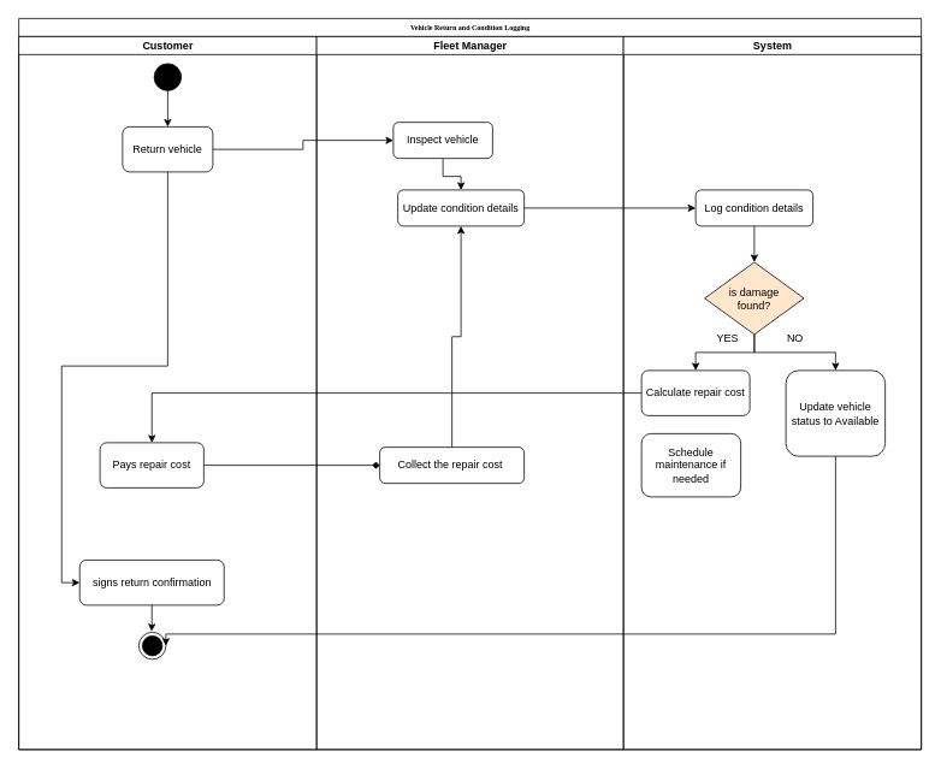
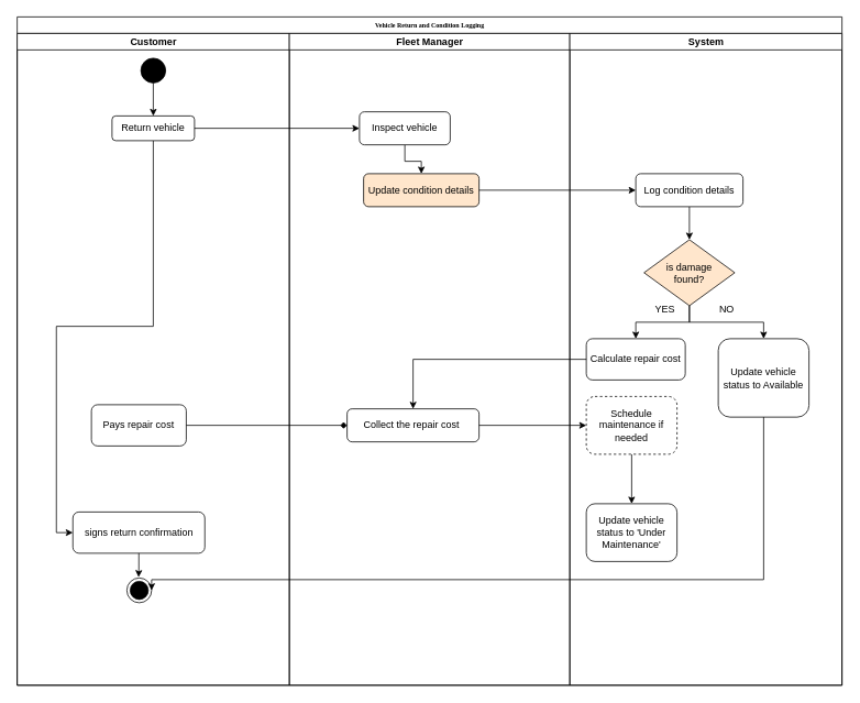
- <mxCell id="7" value="Return vehicle" style="rounded=1;whiteSpace=wrap;html=1;" vertex="1" parent="3"><mxGeometry x="115" y="100" width="100" height="50" as="geometry" /></mxCell>
+ <mxCell id="7" value="Return vehicle" style="rounded=1;whiteSpace=wrap;html=1;" vertex="1" parent="3"><mxGeometry x="115" y="100" width="100" height="30" as="geometry" /></mxCell>
- <mxCell id="12" value="Update condition details" style="rounded=1;whiteSpace=wrap;html=1;" vertex="1" parent="11"><mxGeometry x="90" y="170" width="140" height="40" as="geometry" /></mxCell>
+ <mxCell id="12" value="Update condition details" style="rounded=1;whiteSpace=wrap;html=1;fillColor=#ffe6cc;" vertex="1" parent="11"><mxGeometry x="90" y="170" width="140" height="40" as="geometry" /></mxCell>
- <mxCell id="33" style="edgeStyle=orthogonalEdgeStyle;rounded=0;orthogonalLoop=1;jettySize=auto;html=1;" edge="1" parent="2" source="15" target="12"><mxGeometry relative="1" as="geometry" /></mxCell>
+ <mxCell id="33" style="edgeStyle=orthogonalEdgeStyle;rounded=0;orthogonalLoop=1;jettySize=auto;html=1;entryX=0;entryY=0.5;entryDx=0;entryDy=0;" edge="1" parent="2" source="15" target="18"><mxGeometry relative="1" as="geometry" /></mxCell>
- <mxCell id="31" style="edgeStyle=orthogonalEdgeStyle;rounded=0;orthogonalLoop=1;jettySize=auto;html=1;" edge="1" parent="2" source="26" target="8"><mxGeometry relative="1" as="geometry"><mxPoint x="140" y="415" as="targetPoint" /></mxGeometry></mxCell>
+ <mxCell id="31" style="edgeStyle=orthogonalEdgeStyle;rounded=0;orthogonalLoop=1;jettySize=auto;html=1;" edge="1" parent="2" source="26" target="15"><mxGeometry relative="1" as="geometry"><mxPoint x="140" y="415" as="targetPoint" /></mxGeometry></mxCell>
- <mxCell id="18" value="Schedule maintenance if needed" style="rounded=1;whiteSpace=wrap;html=1;" vertex="1" parent="16"><mxGeometry x="20" y="440" width="110" height="70" as="geometry" /></mxCell>
+ <mxCell id="18" value="Schedule maintenance if needed" style="rounded=1;whiteSpace=wrap;html=1;dashed=1;" vertex="1" parent="16"><mxGeometry x="20" y="440" width="110" height="70" as="geometry" /></mxCell>
+ <mxCell id="17" value="" style="edgeStyle=orthogonalEdgeStyle;rounded=0;orthogonalLoop=1;jettySize=auto;html=1;" edge="1" parent="16" source="18" target="25"><mxGeometry relative="1" as="geometry" /></mxCell>
+ <mxCell id="25" value="Update vehicle status to 'Under Maintenance'" style="rounded=1;whiteSpace=wrap;html=1;" vertex="1" parent="16"><mxGeometry x="20" y="570" width="110" height="70" as="geometry" /></mxCell>
